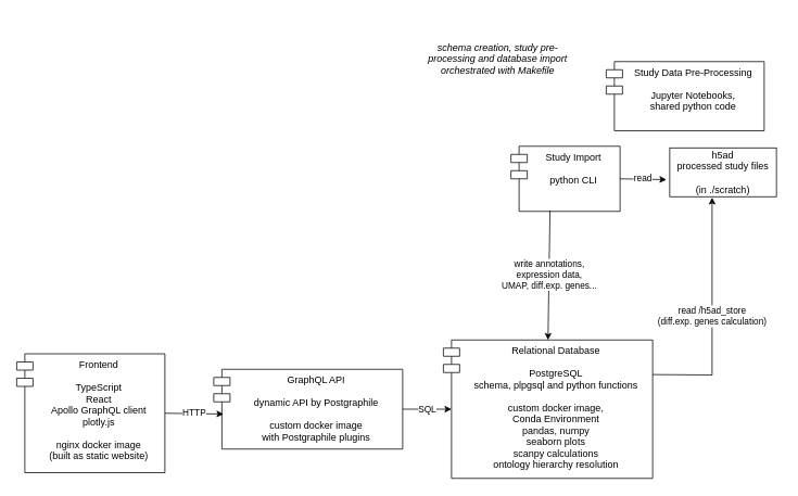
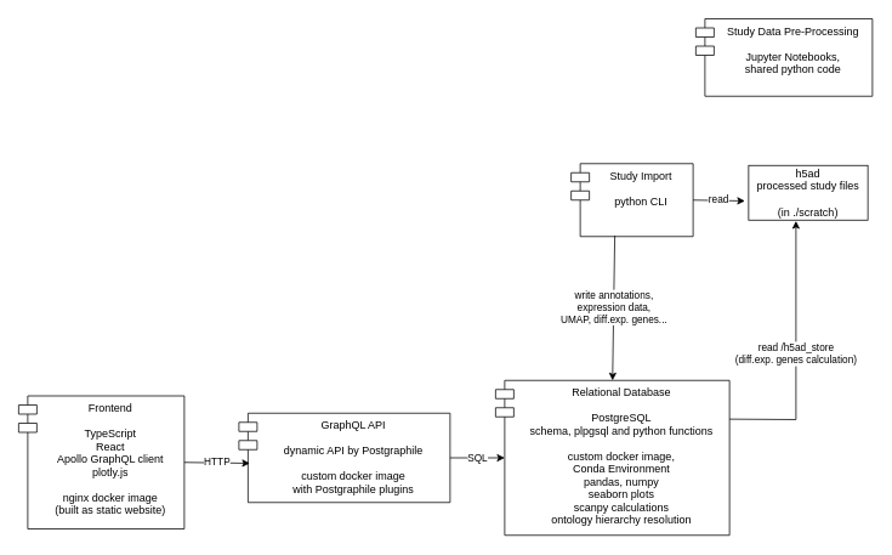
- <mxCell id="13" value="schema creation, study pre-processing and database import orchestrated with Makefile" style="text;html=1;strokeColor=none;fillColor=none;align=center;verticalAlign=middle;whiteSpace=wrap;rounded=0;fontStyle=2" vertex="1" parent="1"><mxGeometry x="524" y="47" width="174" height="49" as="geometry" /></mxCell>
- <mxCell id="6" value="Study Data Pre-Processing&#10;&#10;Jupyter Notebooks,&#10;shared python code&#10;" style="shape=module;align=left;spacingLeft=20;align=center;verticalAlign=top;" vertex="1" parent="1"><mxGeometry x="744" y="75" width="194" height="85" as="geometry" /></mxCell>
+ <mxCell id="6" value="Study Data Pre-Processing&#10;&#10;Jupyter Notebooks,&#10;shared python code&#10;" style="shape=module;align=left;spacingLeft=20;align=center;verticalAlign=top;" vertex="1" parent="1"><mxGeometry x="764" y="20" width="194" height="85" as="geometry" /></mxCell>
